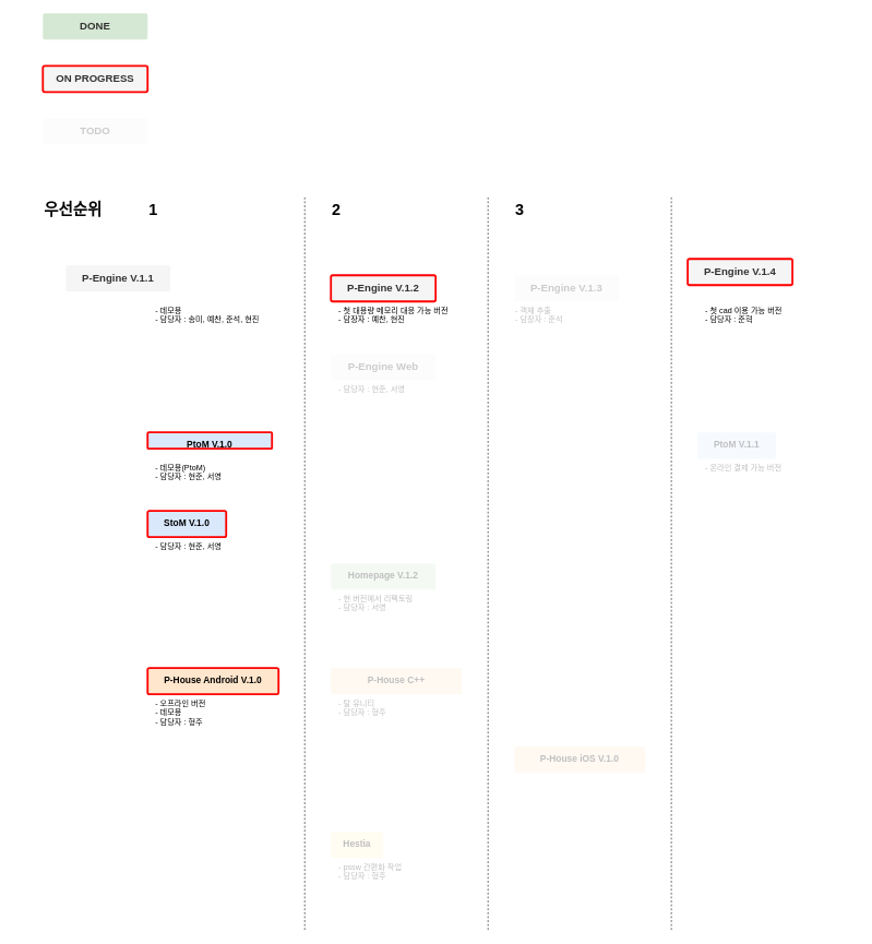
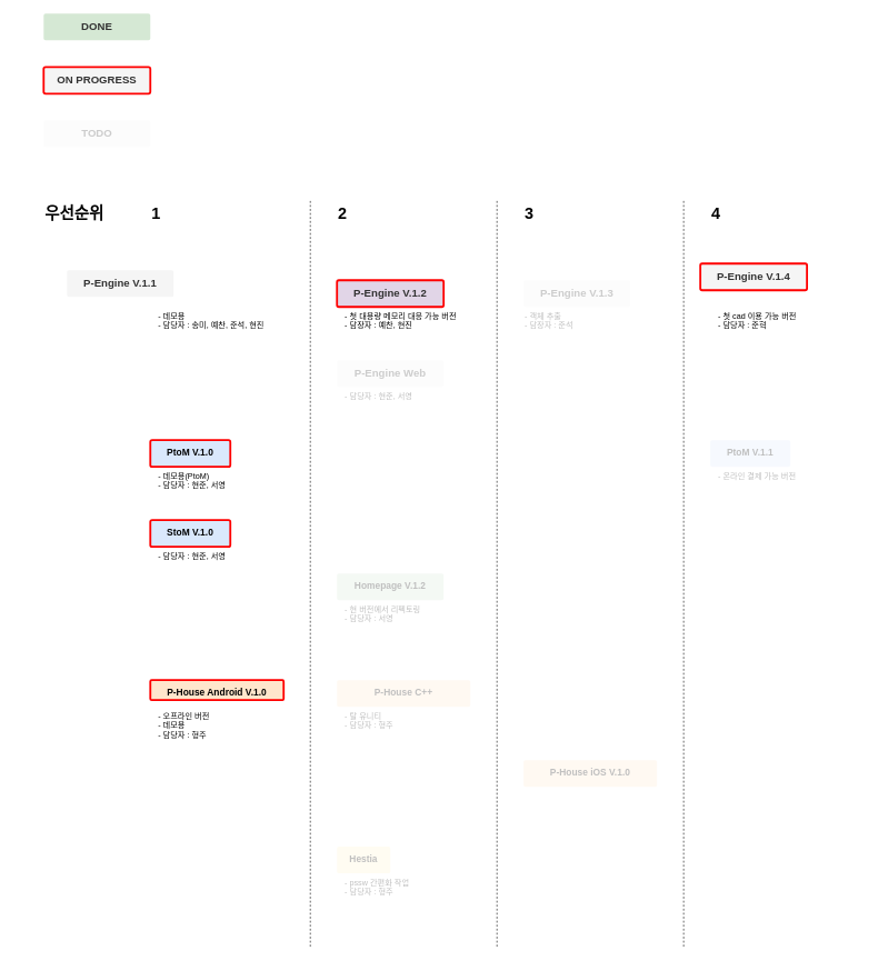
+ <mxCell id="41" value="&lt;b&gt;4&lt;/b&gt;" style="text;html=1;align=left;verticalAlign=top;whiteSpace=wrap;rounded=0;fontSize=24;" parent="1" vertex="1"><mxGeometry x="1065" y="300" width="220" height="30" as="geometry" /></mxCell>
- <mxCell id="16" value="P-Engine V.1.2" style="rounded=1;whiteSpace=wrap;html=1;shadow=0;labelBackgroundColor=none;strokeColor=#FF0000;strokeWidth=3;fillColor=#f5f5f5;fontFamily=Helvetica;fontSize=16;fontColor=#333333;align=center;fontStyle=1;spacing=5;arcSize=7;perimeterSpacing=2;verticalAlign=top;" parent="1" vertex="1"><mxGeometry x="505" y="420" width="160" height="40" as="geometry" /></mxCell>
+ <mxCell id="16" value="P-Engine V.1.2" style="rounded=1;whiteSpace=wrap;html=1;shadow=0;labelBackgroundColor=none;strokeColor=#FF0000;strokeWidth=3;fillColor=#e1d5e7;fontFamily=Helvetica;fontSize=16;fontColor=#333333;align=center;fontStyle=1;spacing=5;arcSize=7;perimeterSpacing=2;verticalAlign=top;" parent="1" vertex="1"><mxGeometry x="505" y="420" width="160" height="40" as="geometry" /></mxCell>
- <mxCell id="10" value="PtoM V.1.0" style="rounded=1;whiteSpace=wrap;html=1;shadow=0;labelBackgroundColor=none;strokeColor=#FF0000;strokeWidth=3;fillColor=#dae8fc;fontFamily=Helvetica;fontSize=14;align=center;spacing=5;fontStyle=1;arcSize=7;perimeterSpacing=2;verticalAlign=top;" parent="1" vertex="1"><mxGeometry x="225" y="660" width="190" height="25" as="geometry" /></mxCell>
+ <mxCell id="10" value="PtoM V.1.0" style="rounded=1;whiteSpace=wrap;html=1;shadow=0;labelBackgroundColor=none;strokeColor=#FF0000;strokeWidth=3;fillColor=#dae8fc;fontFamily=Helvetica;fontSize=14;align=center;spacing=5;fontStyle=1;arcSize=7;perimeterSpacing=2;verticalAlign=top;" parent="1" vertex="1"><mxGeometry x="225" y="660" width="120" height="40" as="geometry" /></mxCell>
- <mxCell id="7" value="P-House Android V.1.0" style="rounded=1;whiteSpace=wrap;html=1;shadow=0;labelBackgroundColor=none;strokeColor=#FF0000;strokeWidth=3;fillColor=#ffe6cc;fontFamily=Helvetica;fontSize=14;align=center;spacing=5;fontStyle=1;arcSize=7;perimeterSpacing=2;verticalAlign=top;" parent="1" vertex="1"><mxGeometry x="225" y="1020" width="200" height="40" as="geometry" /></mxCell>
+ <mxCell id="7" value="P-House Android V.1.0" style="rounded=1;whiteSpace=wrap;html=1;shadow=0;labelBackgroundColor=none;strokeColor=#FF0000;strokeWidth=3;fillColor=#ffe6cc;fontFamily=Helvetica;fontSize=14;align=center;spacing=5;fontStyle=1;arcSize=7;perimeterSpacing=2;verticalAlign=top;" parent="1" vertex="1"><mxGeometry x="225" y="1020" width="200" height="30" as="geometry" /></mxCell>
